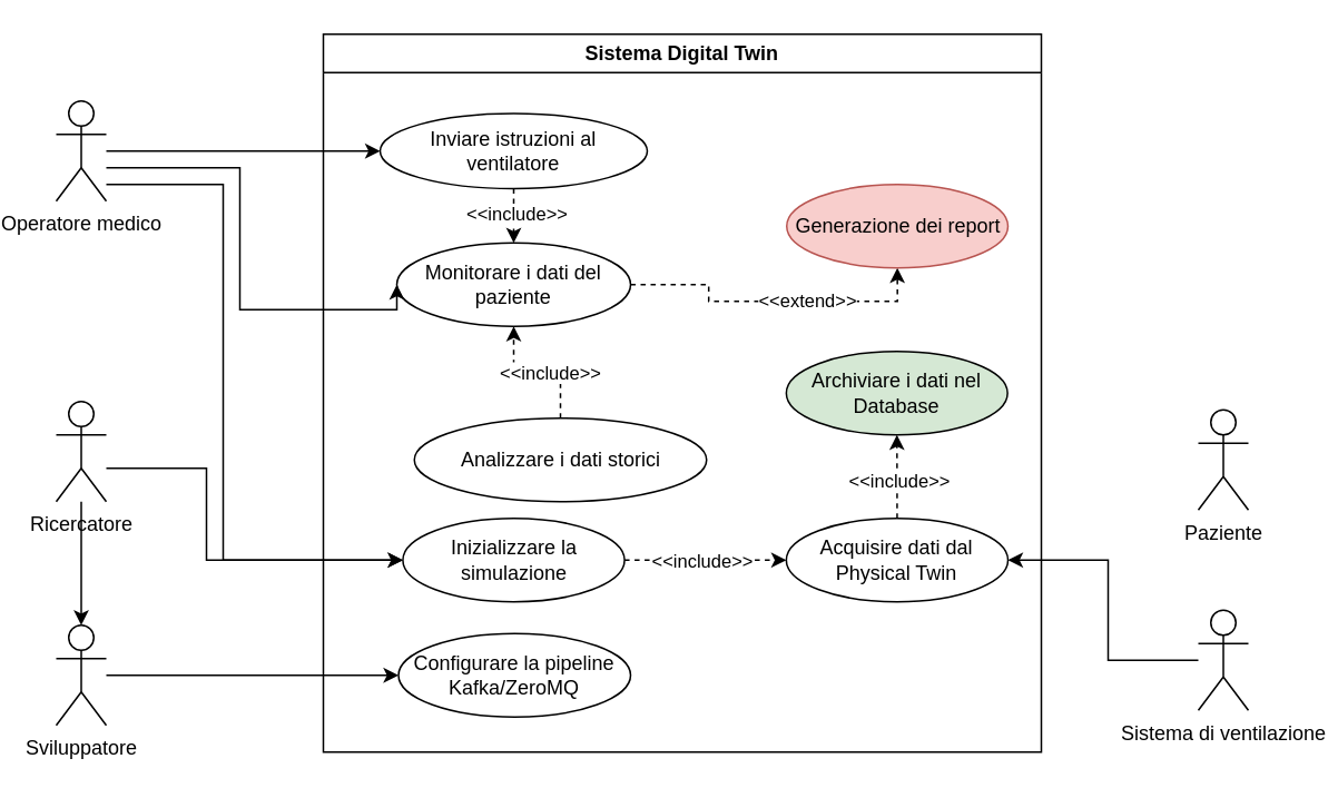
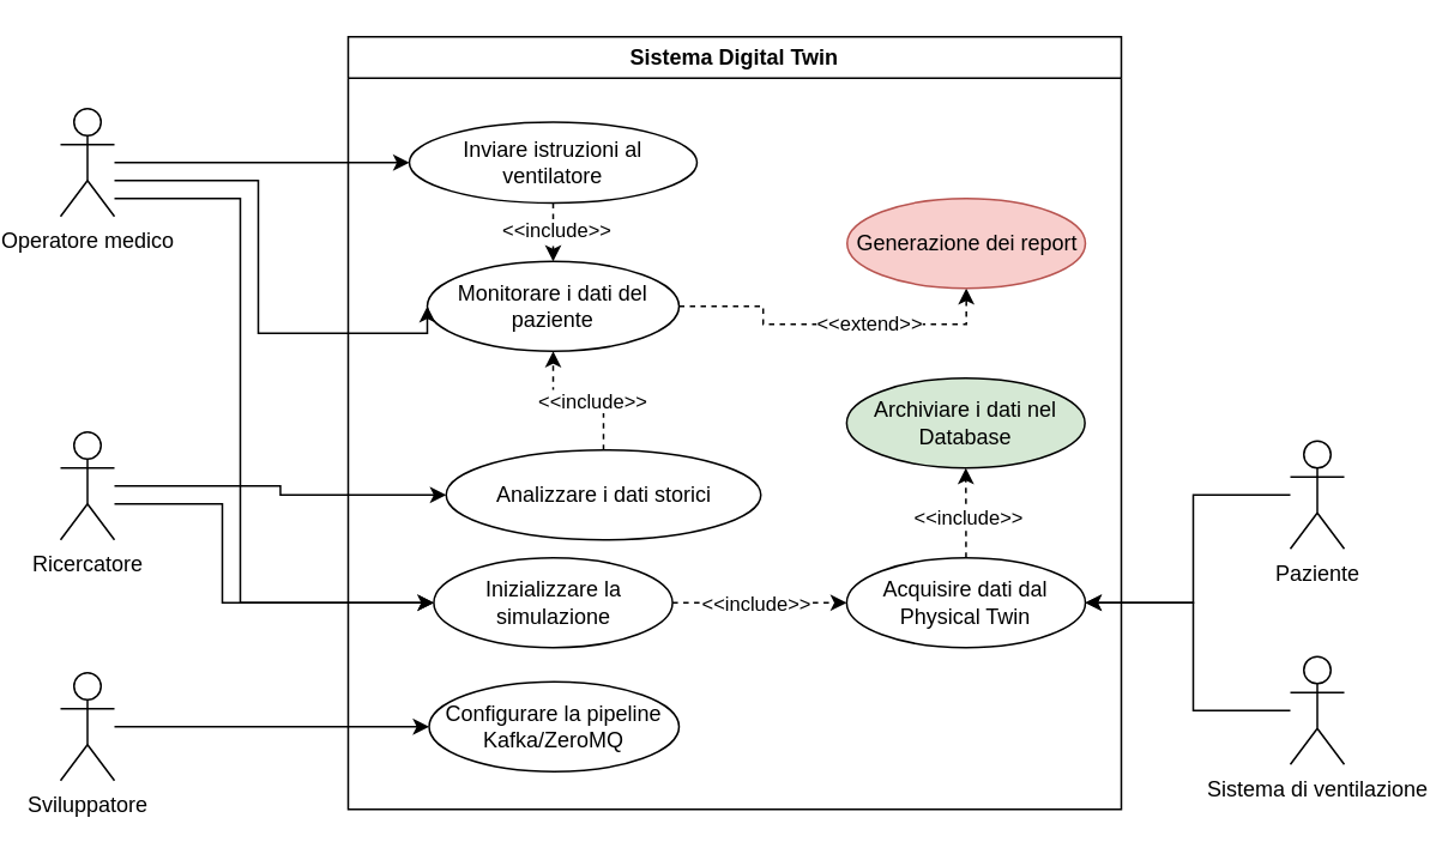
+ <mxCell id="24" style="edgeStyle=orthogonalEdgeStyle;rounded=0;orthogonalLoop=1;jettySize=auto;html=1;entryX=1;entryY=0.5;entryDx=0;entryDy=0;" parent="4" source="22" target="25" edge="1"><mxGeometry relative="1" as="geometry"><mxPoint x="460" y="170" as="sourcePoint" /><Array as="points"><mxPoint x="470" y="255" /><mxPoint x="470" y="315" /></Array></mxGeometry></mxCell>
- <mxCell id="2" style="edgeStyle=orthogonalEdgeStyle;rounded=0;orthogonalLoop=1;jettySize=auto;html=1;" parent="1" source="3" target="18" edge="1"><mxGeometry relative="1" as="geometry"><mxPoint x="50" y="270" as="sourcePoint" /></mxGeometry></mxCell>
+ <mxCell id="2" style="edgeStyle=orthogonalEdgeStyle;rounded=0;orthogonalLoop=1;jettySize=auto;html=1;entryX=0;entryY=0.5;entryDx=0;entryDy=0;" parent="1" source="3" target="13" edge="1"><mxGeometry relative="1" as="geometry"><mxPoint x="50" y="270" as="sourcePoint" /></mxGeometry></mxCell>
